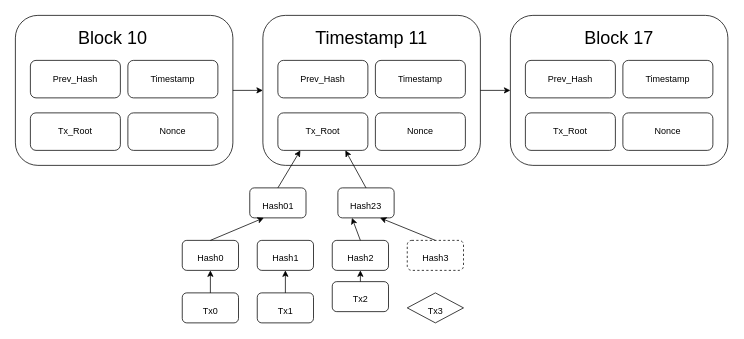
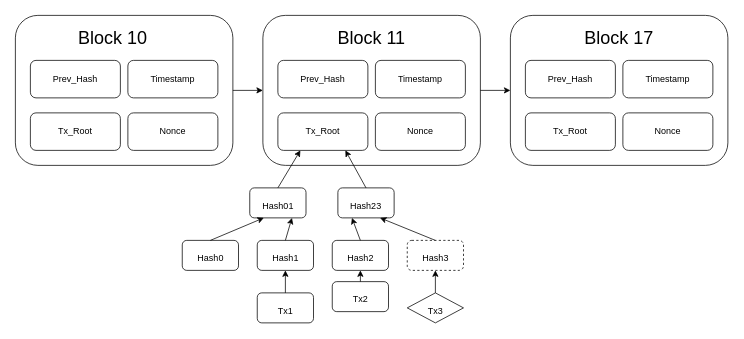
- <mxCell id="13" value="&lt;font style=&quot;font-size: 24px;&quot;&gt;Timestamp 11&lt;/font&gt;" style="text;html=1;strokeColor=none;fillColor=none;align=center;verticalAlign=middle;whiteSpace=wrap;rounded=0;" parent="1" vertex="1"><mxGeometry x="395" y="30" width="200" height="40" as="geometry" /></mxCell>
+ <mxCell id="13" value="&lt;font style=&quot;font-size: 24px;&quot;&gt;Block 11&lt;/font&gt;" style="text;html=1;strokeColor=none;fillColor=none;align=center;verticalAlign=middle;whiteSpace=wrap;rounded=0;" parent="1" vertex="1"><mxGeometry x="395" y="30" width="200" height="40" as="geometry" /></mxCell>
+ <mxCell id="33" value="" style="endArrow=classic;html=1;rounded=0;fontSize=12;entryX=0.75;entryY=1;entryDx=0;entryDy=0;exitX=0.5;exitY=0;exitDx=0;exitDy=0;" parent="1" source="23" target="20" edge="1"><mxGeometry width="50" height="50" relative="1" as="geometry"><mxPoint x="290" y="330" as="sourcePoint" /><mxPoint x="361.25" y="300" as="targetPoint" /></mxGeometry></mxCell>
- <mxCell id="36" value="" style="endArrow=classic;html=1;rounded=0;fontSize=12;entryX=0.5;entryY=1;entryDx=0;entryDy=0;exitX=0.5;exitY=0;exitDx=0;exitDy=0;" parent="1" source="26" target="22" edge="1"><mxGeometry width="50" height="50" relative="1" as="geometry"><mxPoint x="428.75" y="350" as="sourcePoint" /><mxPoint x="418.75" y="320" as="targetPoint" /></mxGeometry></mxCell>
+ <mxCell id="39" value="" style="endArrow=classic;html=1;rounded=0;fontSize=12;entryX=0.5;entryY=1;entryDx=0;entryDy=0;exitX=0.5;exitY=0;exitDx=0;exitDy=0;" parent="1" source="29" target="25" edge="1"><mxGeometry width="50" height="50" relative="1" as="geometry"><mxPoint x="490" y="400" as="sourcePoint" /><mxPoint x="490" y="370" as="targetPoint" /></mxGeometry></mxCell>
- <mxCell id="26" value="&lt;font style=&quot;font-size: 12px;&quot;&gt;Tx0&lt;/font&gt;" style="rounded=1;whiteSpace=wrap;html=1;fontSize=24;" parent="1" vertex="1"><mxGeometry x="242.5" y="390" width="75" height="40" as="geometry" /></mxCell>
